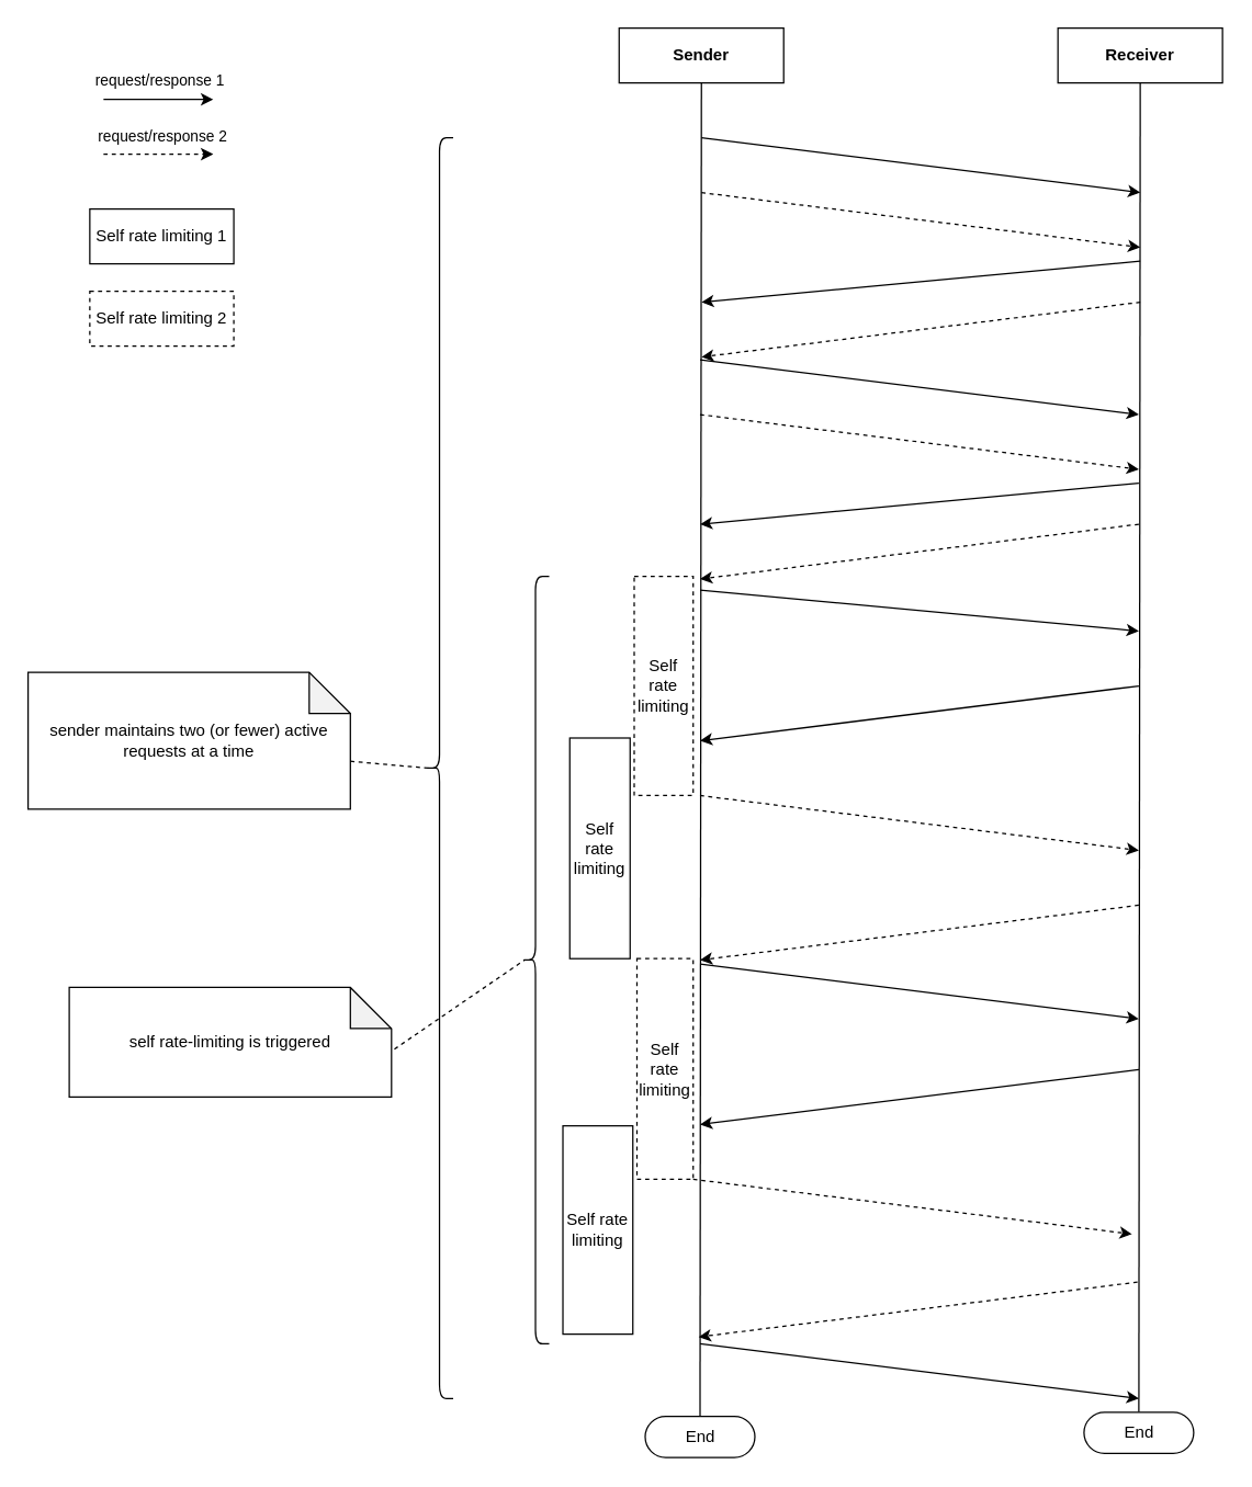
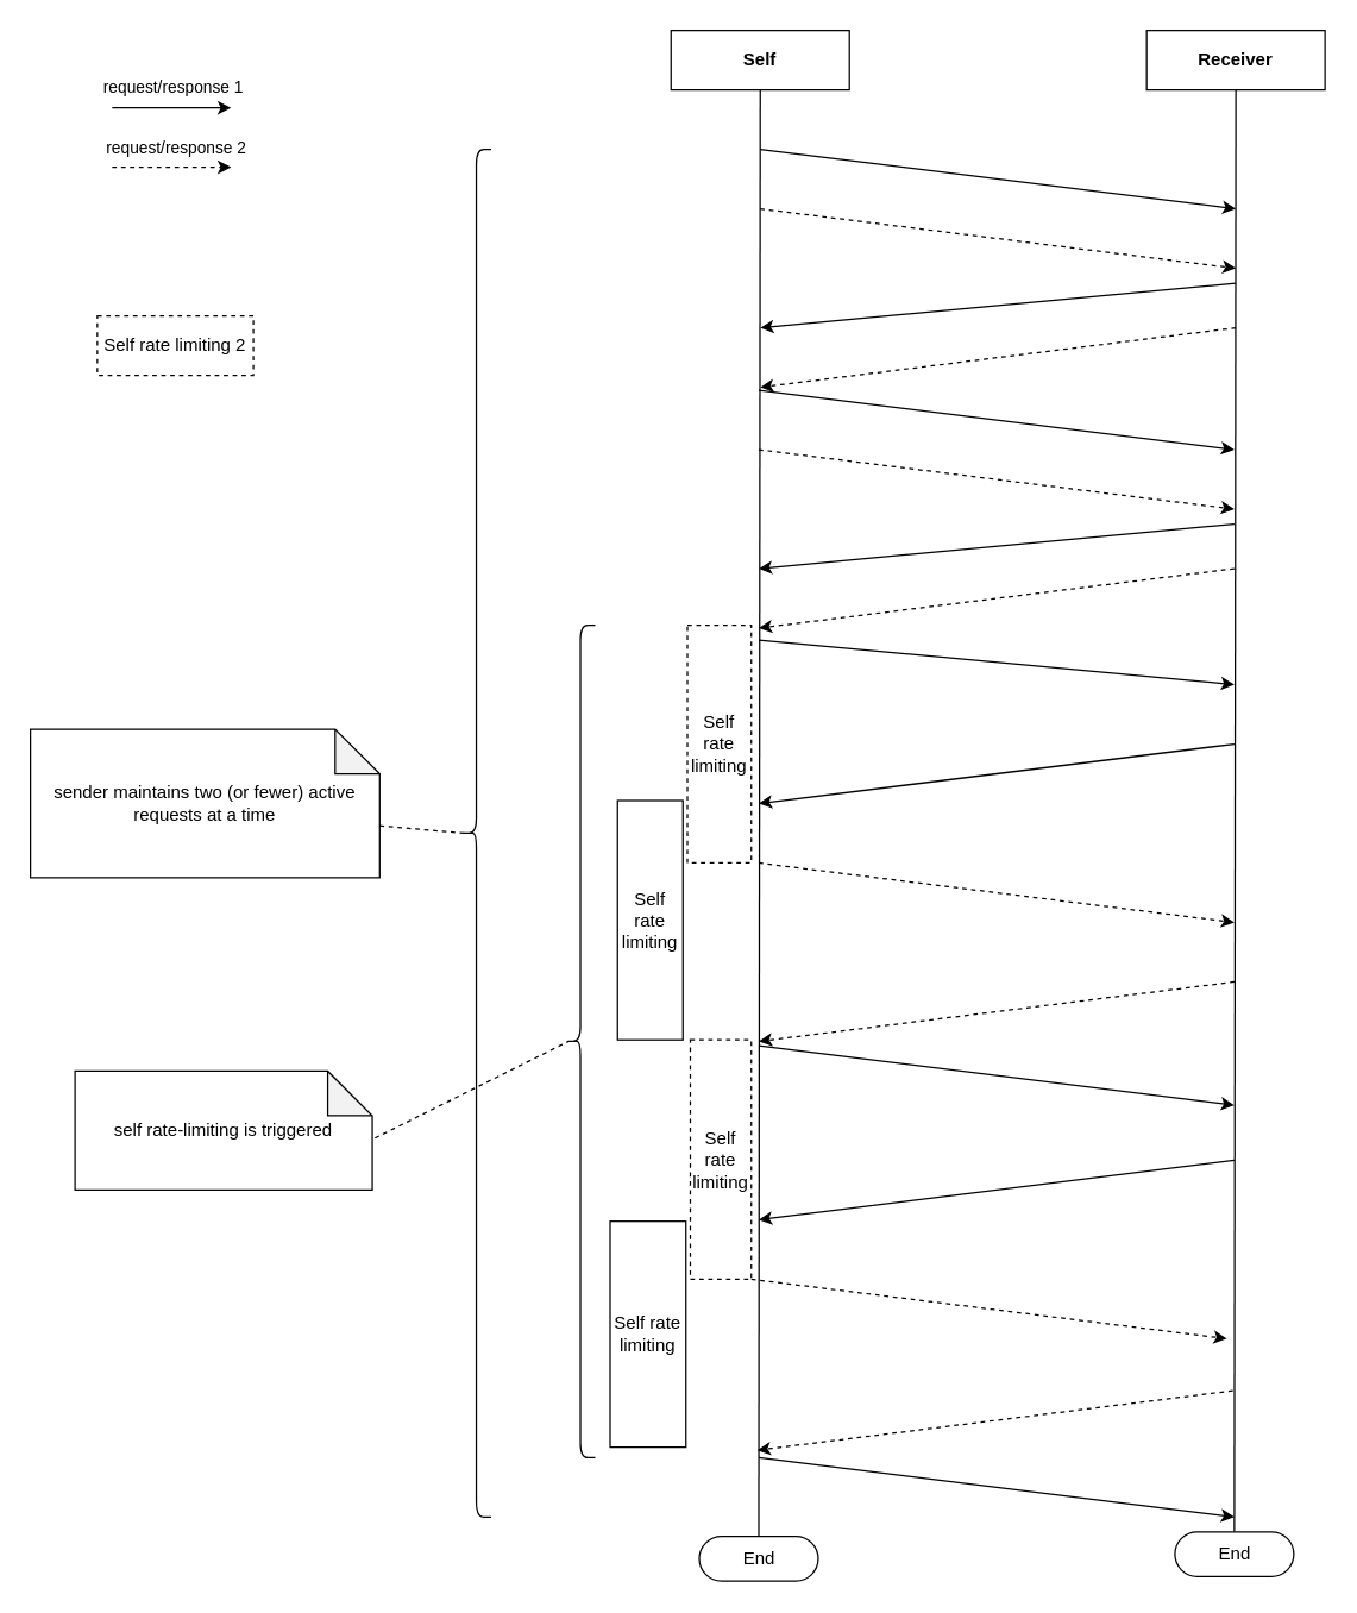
- <mxCell id="2" value="Sender" style="rounded=0;whiteSpace=wrap;html=1;fontStyle=1" parent="1" vertex="1"><mxGeometry x="451" y="20" width="120" height="40" as="geometry" /></mxCell>
+ <mxCell id="2" value="Self" style="rounded=0;whiteSpace=wrap;html=1;fontStyle=1" parent="1" vertex="1"><mxGeometry x="451" y="20" width="120" height="40" as="geometry" /></mxCell>
- <mxCell id="29" value="Self rate limiting 1" style="rounded=0;whiteSpace=wrap;html=1;" vertex="1" parent="1"><mxGeometry x="65" y="152" width="105" height="40" as="geometry" /></mxCell>
- <mxCell id="34" value="self rate-limiting is triggered" style="shape=note;whiteSpace=wrap;html=1;backgroundOutline=1;darkOpacity=0.05;" vertex="1" parent="1"><mxGeometry x="50" y="720" width="235" height="80" as="geometry" /></mxCell>
+ <mxCell id="34" value="self rate-limiting is triggered" style="shape=note;whiteSpace=wrap;html=1;backgroundOutline=1;darkOpacity=0.05;" vertex="1" parent="1"><mxGeometry x="50" y="720" width="200" height="80" as="geometry" /></mxCell>
